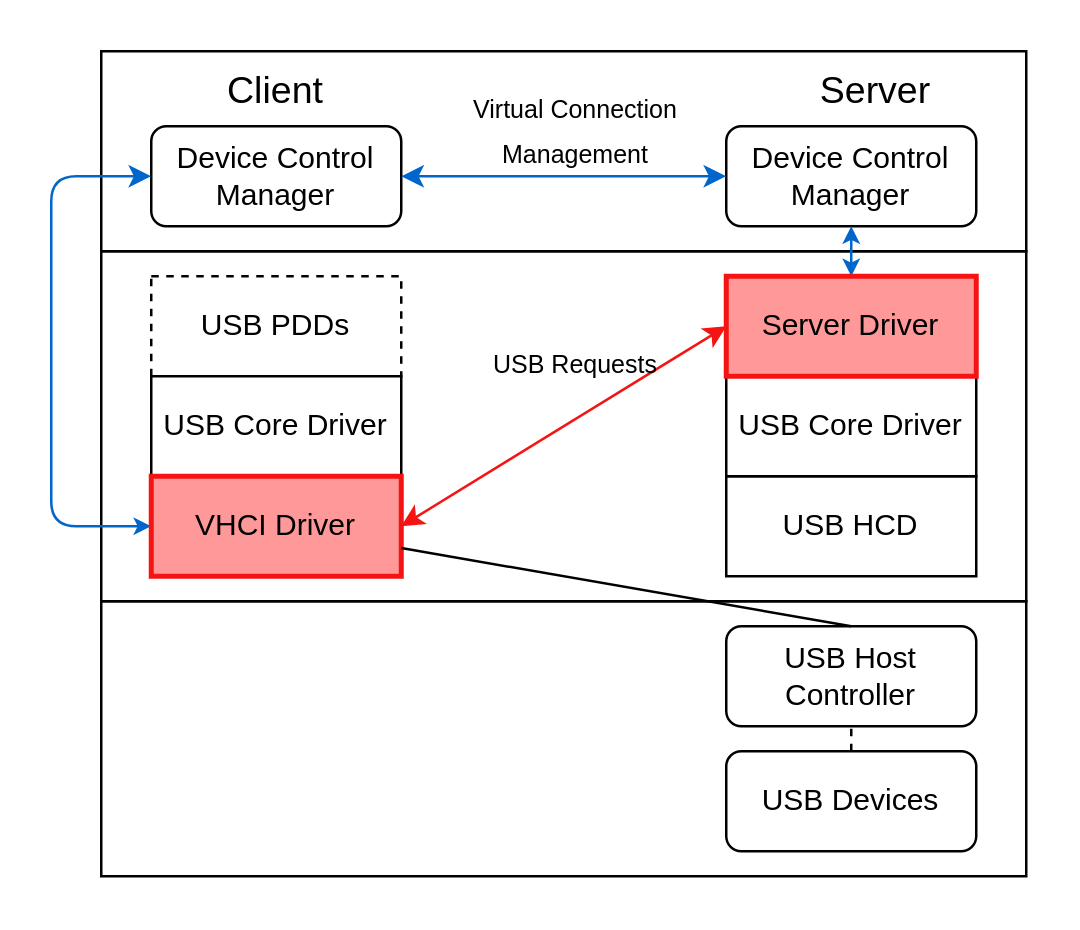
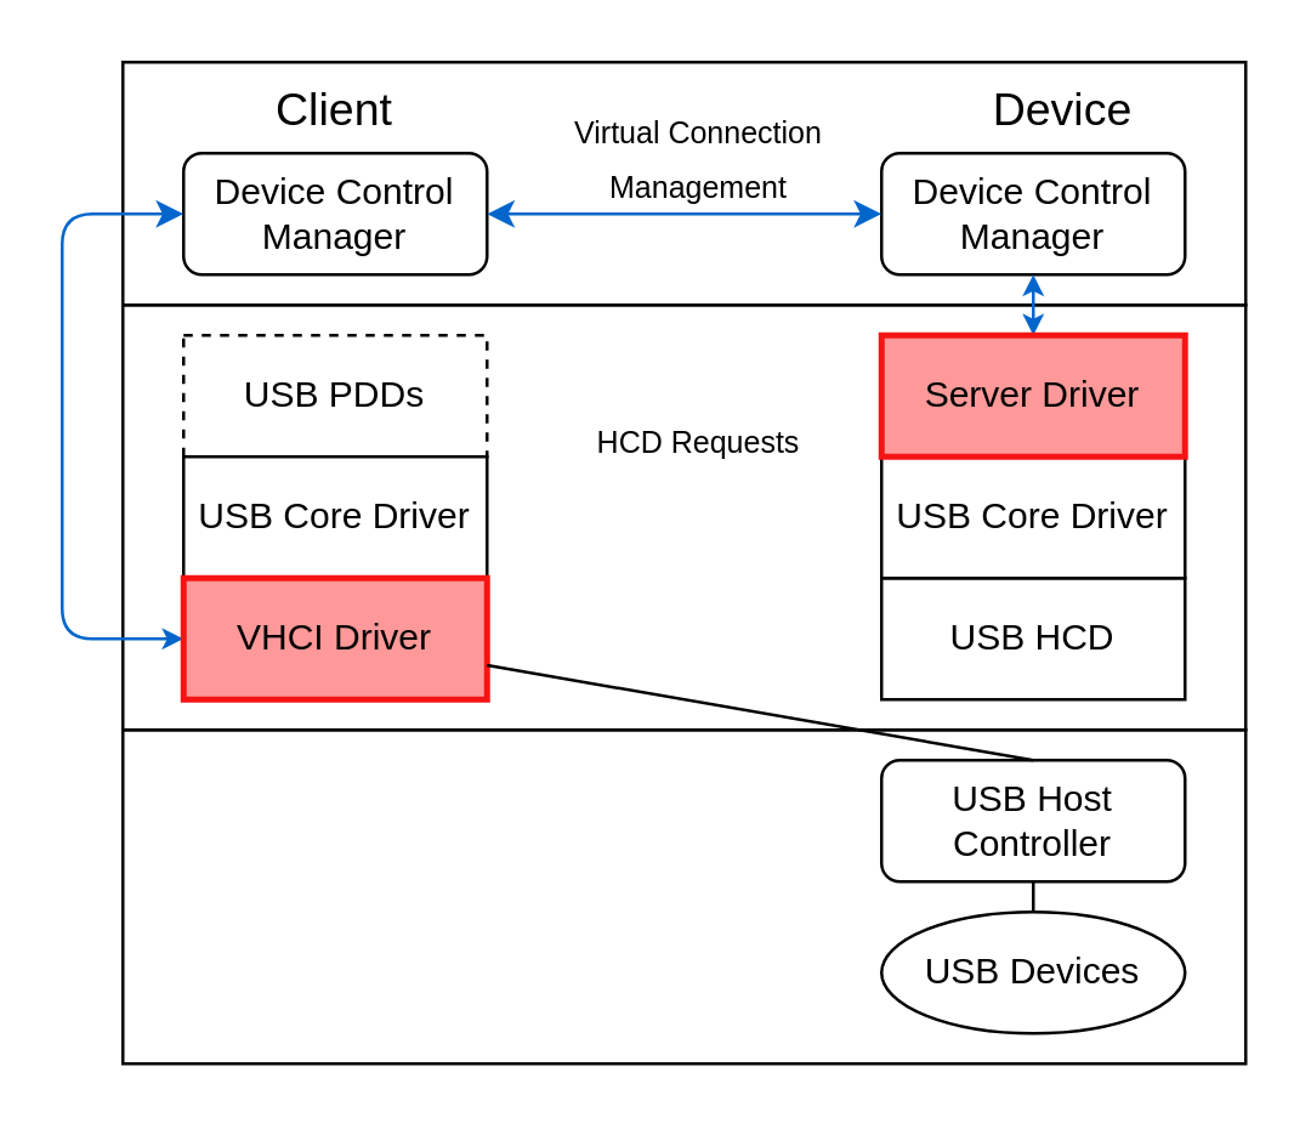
- <mxCell id="9" value="&lt;font style=&quot;font-size: 15px;&quot;&gt;Server&lt;/font&gt;" style="text;html=1;strokeColor=none;fillColor=none;align=center;verticalAlign=middle;whiteSpace=wrap;rounded=0;" vertex="1" parent="1"><mxGeometry x="320" y="20" width="60" height="30" as="geometry" /></mxCell>
+ <mxCell id="9" value="&lt;font style=&quot;font-size: 15px;&quot;&gt;Device&lt;/font&gt;" style="text;html=1;strokeColor=none;fillColor=none;align=center;verticalAlign=middle;whiteSpace=wrap;rounded=0;" vertex="1" parent="1"><mxGeometry x="320" y="20" width="60" height="30" as="geometry" /></mxCell>
- <mxCell id="13" value="&lt;font style=&quot;&quot;&gt;&lt;font style=&quot;font-size: 10px;&quot;&gt;USB Requests&lt;/font&gt;&lt;br&gt;&lt;/font&gt;" style="text;html=1;strokeColor=none;fillColor=none;align=center;verticalAlign=middle;whiteSpace=wrap;rounded=0;fontSize=15;" vertex="1" parent="1"><mxGeometry x="195" y="132.5" width="70" height="20" as="geometry" /></mxCell>
+ <mxCell id="13" value="&lt;font style=&quot;&quot;&gt;&lt;font style=&quot;font-size: 10px;&quot;&gt;HCD Requests&lt;/font&gt;&lt;br&gt;&lt;/font&gt;" style="text;html=1;strokeColor=none;fillColor=none;align=center;verticalAlign=middle;whiteSpace=wrap;rounded=0;fontSize=15;" vertex="1" parent="1"><mxGeometry x="195" y="132.5" width="70" height="20" as="geometry" /></mxCell>
- <mxCell id="12" value="" style="endArrow=classic;startArrow=classic;html=1;fontSize=12;strokeColor=#F51414;exitX=1;exitY=0.5;exitDx=0;exitDy=0;entryX=0;entryY=0.5;entryDx=0;entryDy=0;strokeWidth=1;endSize=6;" edge="1" parent="1" source="21" target="17"><mxGeometry width="50" height="50" relative="1" as="geometry"><mxPoint x="310" y="112.5" as="sourcePoint" /><mxPoint x="280" y="111.25" as="targetPoint" /></mxGeometry></mxCell>
- <mxCell id="23" value="" style="endArrow=none;html=1;strokeColor=#000000;strokeWidth=1;fontSize=10;startSize=4;endSize=6;exitX=0.5;exitY=0;exitDx=0;exitDy=0;entryX=0.5;entryY=1;entryDx=0;entryDy=0;dashed=1;" edge="1" parent="1" source="19" target="18"><mxGeometry width="50" height="50" relative="1" as="geometry"><mxPoint x="350" y="260" as="sourcePoint" /><mxPoint x="440" y="290" as="targetPoint" /></mxGeometry></mxCell>
+ <mxCell id="23" value="" style="endArrow=none;html=1;strokeColor=#000000;strokeWidth=1;fontSize=10;startSize=4;endSize=6;exitX=0.5;exitY=0;exitDx=0;exitDy=0;entryX=0.5;entryY=1;entryDx=0;entryDy=0;" edge="1" parent="1" source="19" target="18"><mxGeometry width="50" height="50" relative="1" as="geometry"><mxPoint x="350" y="260" as="sourcePoint" /><mxPoint x="440" y="290" as="targetPoint" /></mxGeometry></mxCell>
- <mxCell id="19" value="USB Devices" style="rounded=1;whiteSpace=wrap;html=1;" vertex="1" parent="1"><mxGeometry x="290" y="300" width="100" height="40" as="geometry" /></mxCell>
+ <mxCell id="19" value="USB Devices" style="ellipse;whiteSpace=wrap;html=1;" vertex="1" parent="1"><mxGeometry x="290" y="300" width="100" height="40" as="geometry" /></mxCell>
